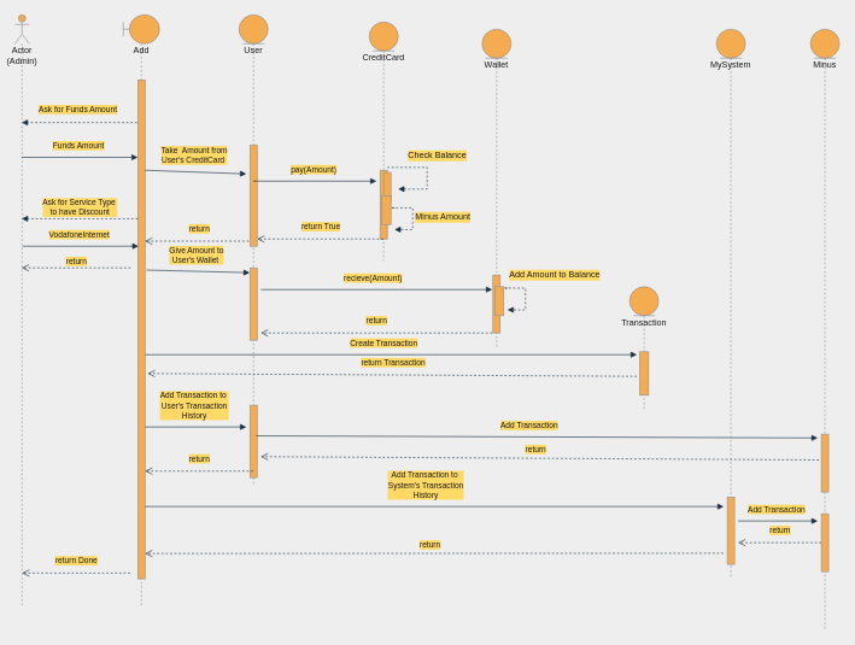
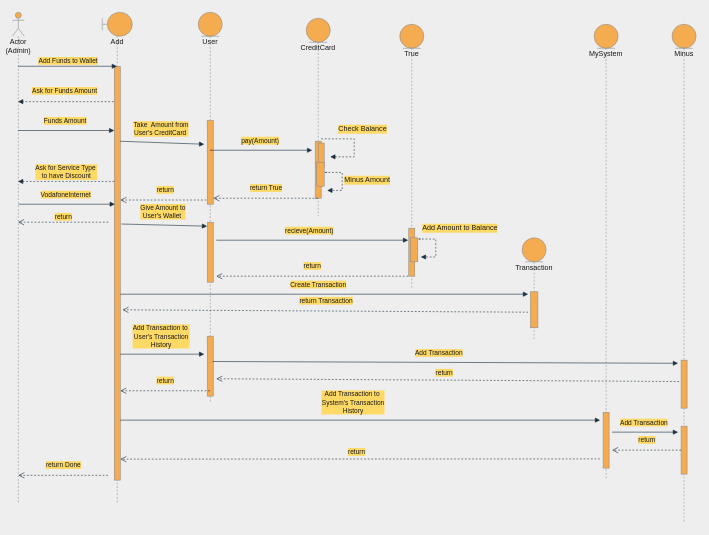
- <mxCell id="26" value="Wallet" style="shape=umlLifeline;participant=umlEntity;perimeter=lifelinePerimeter;whiteSpace=wrap;html=1;container=1;collapsible=0;recursiveResize=0;verticalAlign=top;spacingTop=36;outlineConnect=0;strokeColor=#909090;fontColor=#1A1A1A;fillColor=#F5AB50;" vertex="1" parent="1"><mxGeometry x="666" y="40" width="40" height="440" as="geometry" /></mxCell>
+ <mxCell id="26" value="True" style="shape=umlLifeline;participant=umlEntity;perimeter=lifelinePerimeter;whiteSpace=wrap;html=1;container=1;collapsible=0;recursiveResize=0;verticalAlign=top;spacingTop=36;outlineConnect=0;strokeColor=#909090;fontColor=#1A1A1A;fillColor=#F5AB50;" vertex="1" parent="1"><mxGeometry x="666" y="40" width="40" height="440" as="geometry" /></mxCell>
+ <mxCell id="5" value="Add Funds to Wallet" style="html=1;verticalAlign=bottom;endArrow=block;rounded=0;strokeColor=#182E3E;fontColor=#1A1A1A;labelBackgroundColor=#FFD966;" edge="1" parent="1" source="2" target="3"><mxGeometry width="80" relative="1" as="geometry"><mxPoint x="50" y="110" as="sourcePoint" /><mxPoint x="130" y="110" as="targetPoint" /><Array as="points"><mxPoint x="140" y="110" /></Array></mxGeometry></mxCell>
